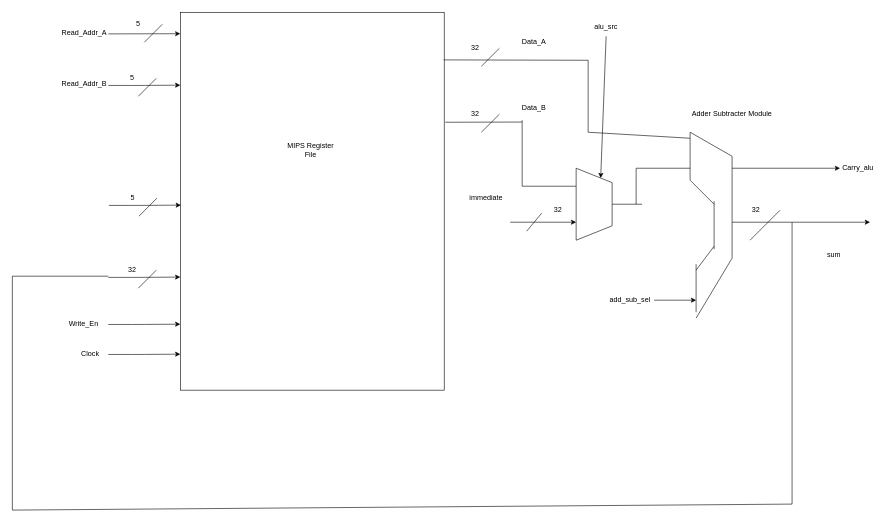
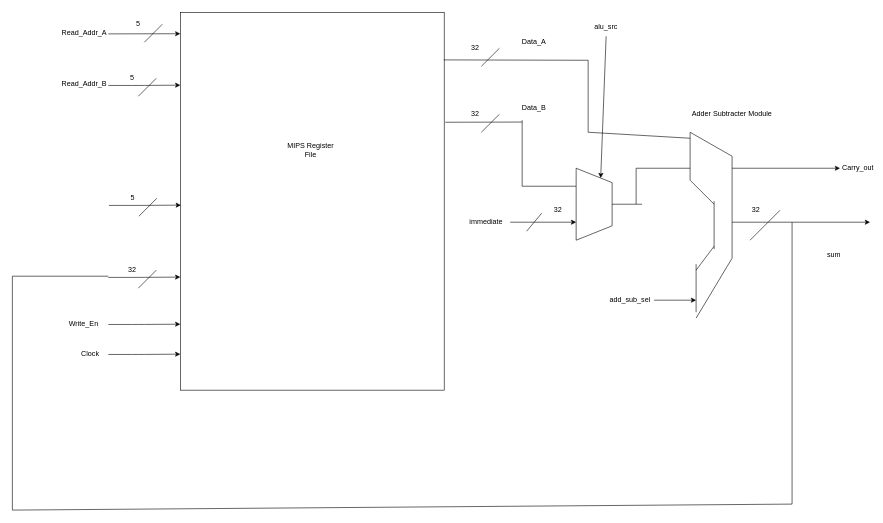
- <mxCell id="56" value="Carry_alu" style="text;html=1;strokeColor=none;fillColor=none;align=center;verticalAlign=middle;whiteSpace=wrap;rounded=0;" vertex="1" parent="1"><mxGeometry x="1410" y="270" width="40" height="20" as="geometry" /></mxCell>
+ <mxCell id="56" value="Carry_out" style="text;html=1;strokeColor=none;fillColor=none;align=center;verticalAlign=middle;whiteSpace=wrap;rounded=0;" vertex="1" parent="1"><mxGeometry x="1410" y="270" width="40" height="20" as="geometry" /></mxCell>
- <mxCell id="54" value="immediate" style="text;html=1;strokeColor=none;fillColor=none;align=center;verticalAlign=middle;whiteSpace=wrap;rounded=0;" vertex="1" parent="1"><mxGeometry x="790" y="320" width="40" height="20" as="geometry" /></mxCell>
+ <mxCell id="54" value="immediate" style="text;html=1;strokeColor=none;fillColor=none;align=center;verticalAlign=middle;whiteSpace=wrap;rounded=0;" vertex="1" parent="1"><mxGeometry x="790" y="360" width="40" height="20" as="geometry" /></mxCell>
